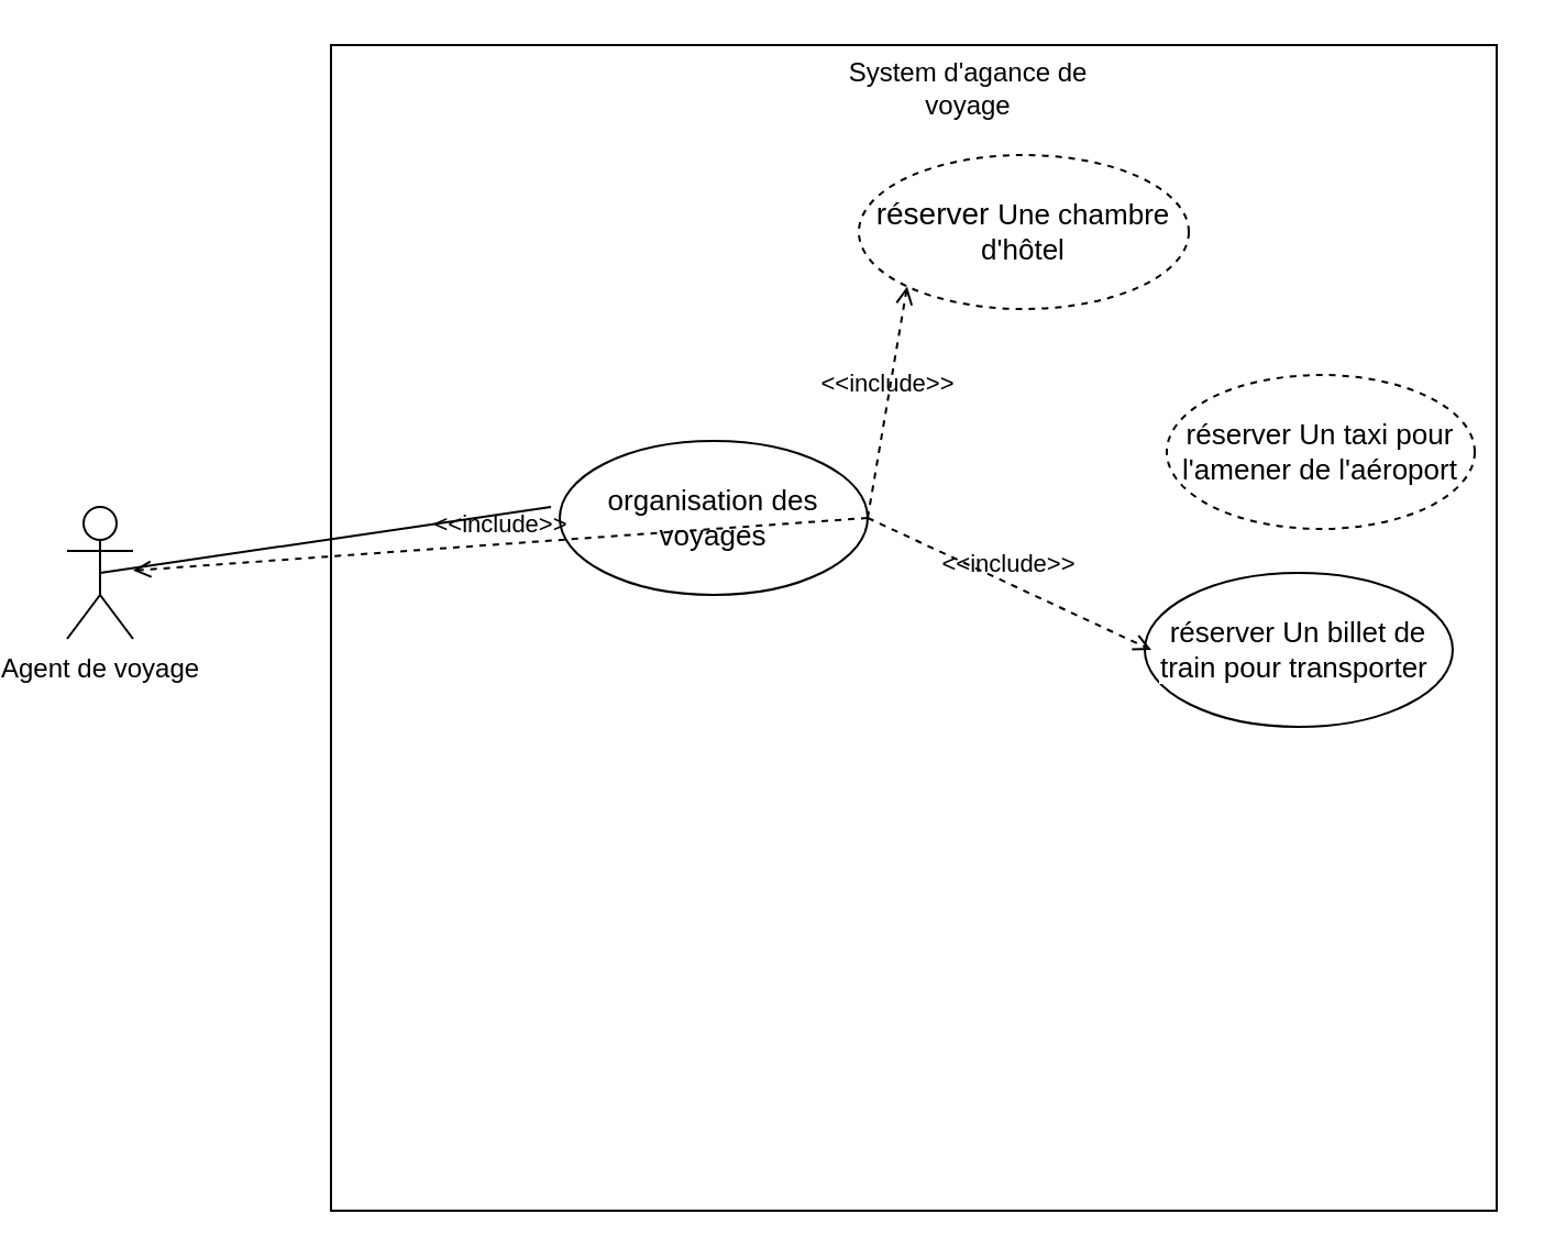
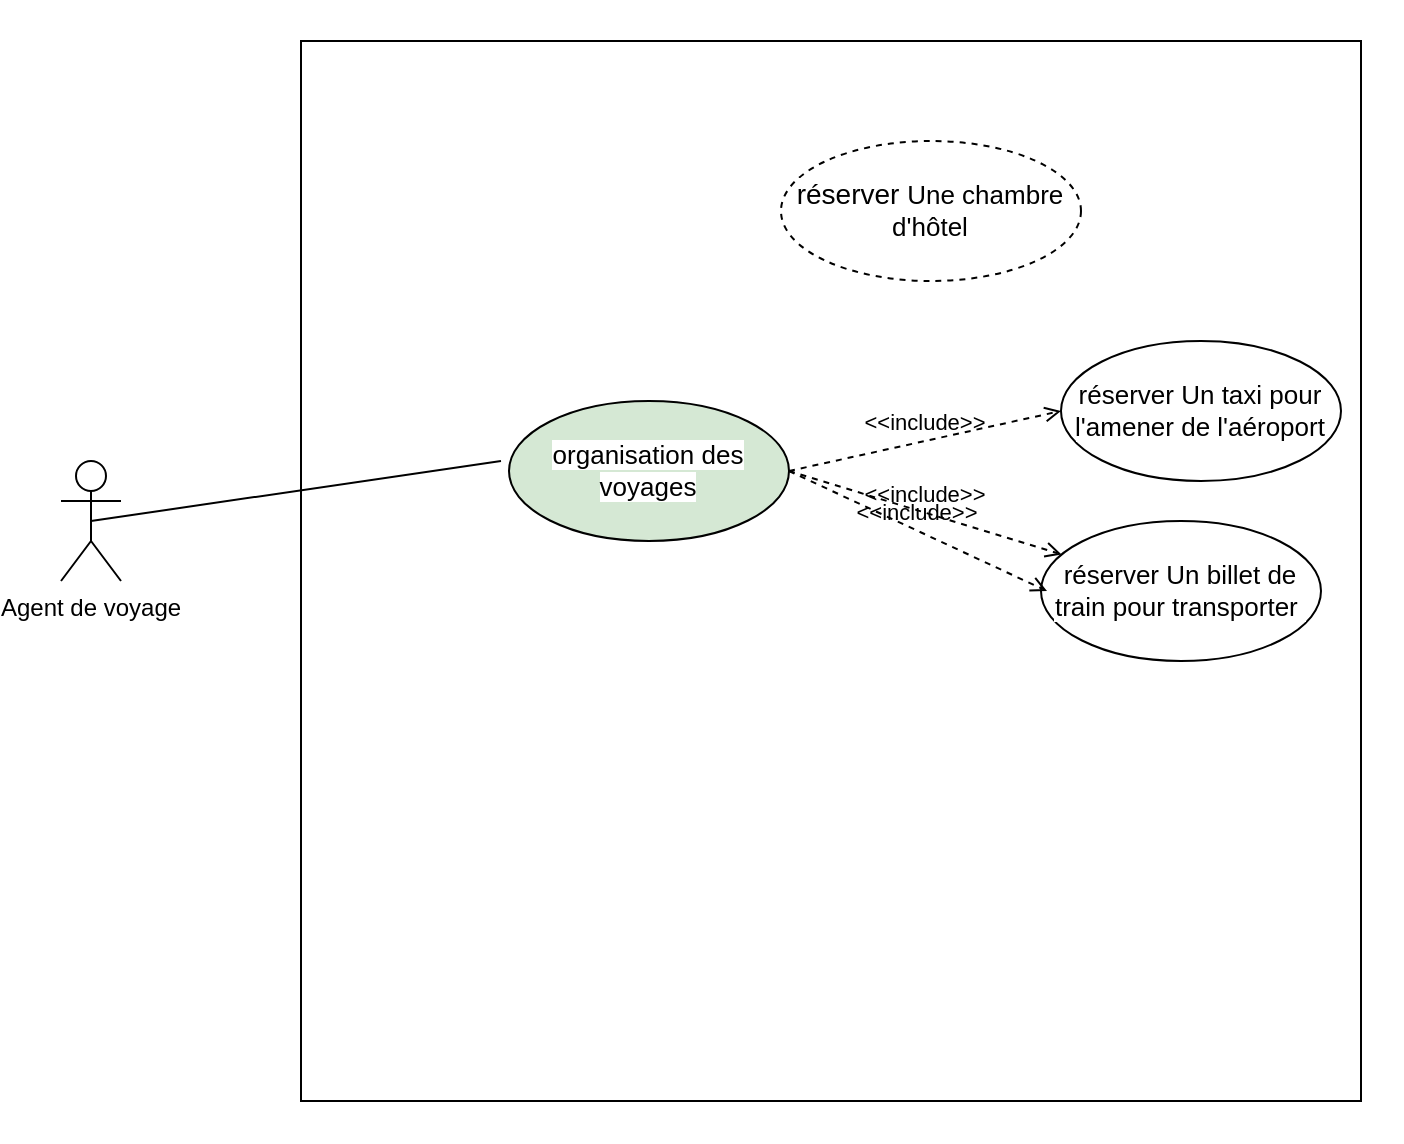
- <mxCell id="12" value="System d'agance de voyage" style="text;html=1;strokeColor=none;fillColor=none;align=center;verticalAlign=middle;whiteSpace=wrap;rounded=0;" vertex="1" parent="1"><mxGeometry x="365" y="30" width="130" height="20" as="geometry" /></mxCell>
- <mxCell id="9" value="&amp;lt;&amp;lt;include&amp;gt;&amp;gt;" style="edgeStyle=none;html=1;endArrow=open;verticalAlign=bottom;dashed=1;labelBackgroundColor=none;entryX=0;entryY=1;entryDx=0;entryDy=0;exitX=1;exitY=0.5;exitDx=0;exitDy=0;" edge="1" parent="1" source="7" target="4"><mxGeometry width="160" relative="1" as="geometry"><mxPoint x="240" y="240" as="sourcePoint" /><mxPoint x="400" y="240" as="targetPoint" /></mxGeometry></mxCell>
+ <mxCell id="9" value="&amp;lt;&amp;lt;include&amp;gt;&amp;gt;" style="edgeStyle=none;html=1;endArrow=open;verticalAlign=bottom;dashed=1;labelBackgroundColor=none;exitX=1;exitY=0.5;exitDx=0;exitDy=0;" edge="1" parent="1" source="7" target="6"><mxGeometry width="160" relative="1" as="geometry"><mxPoint x="240" y="240" as="sourcePoint" /><mxPoint x="400" y="240" as="targetPoint" /></mxGeometry></mxCell>
- <mxCell id="5" value="&lt;span style=&quot;font-family: &amp;#34;nunito sans&amp;#34; , sans-serif ; font-size: 13px ; background-color: rgb(255 , 255 , 255)&quot;&gt;réserver&amp;nbsp;&lt;/span&gt;&lt;span style=&quot;font-family: &amp;#34;nunito sans&amp;#34; , sans-serif ; font-size: 13px ; background-color: rgb(255 , 255 , 255)&quot;&gt;Un taxi pour l'amener de l'aéroport&lt;/span&gt;" style="ellipse;whiteSpace=wrap;html=1;dashed=1;" vertex="1" parent="1"><mxGeometry x="520" y="170" width="140" height="70" as="geometry" /></mxCell>
+ <mxCell id="5" value="&lt;span style=&quot;font-family: &amp;#34;nunito sans&amp;#34; , sans-serif ; font-size: 13px ; background-color: rgb(255 , 255 , 255)&quot;&gt;réserver&amp;nbsp;&lt;/span&gt;&lt;span style=&quot;font-family: &amp;#34;nunito sans&amp;#34; , sans-serif ; font-size: 13px ; background-color: rgb(255 , 255 , 255)&quot;&gt;Un taxi pour l'amener de l'aéroport&lt;/span&gt;" style="ellipse;whiteSpace=wrap;html=1;" vertex="1" parent="1"><mxGeometry x="520" y="170" width="140" height="70" as="geometry" /></mxCell>
- <mxCell id="7" value="&lt;span style=&quot;font-family: &amp;#34;nunito sans&amp;#34; , sans-serif ; background-color: rgb(255 , 255 , 255) ; font-size: 13px&quot;&gt;organisation des voyages&lt;/span&gt;" style="ellipse;whiteSpace=wrap;html=1;" vertex="1" parent="1"><mxGeometry x="244" y="200" width="140" height="70" as="geometry" /></mxCell>
+ <mxCell id="7" value="&lt;span style=&quot;font-family: &amp;#34;nunito sans&amp;#34; , sans-serif ; background-color: rgb(255 , 255 , 255) ; font-size: 13px&quot;&gt;organisation des voyages&lt;/span&gt;" style="ellipse;whiteSpace=wrap;html=1;fillColor=#d5e8d4;" vertex="1" parent="1"><mxGeometry x="244" y="200" width="140" height="70" as="geometry" /></mxCell>
- <mxCell id="10" value="&amp;lt;&amp;lt;include&amp;gt;&amp;gt;" style="edgeStyle=none;html=1;endArrow=open;verticalAlign=bottom;dashed=1;labelBackgroundColor=none;exitX=1;exitY=0.5;exitDx=0;exitDy=0;" edge="1" parent="1" source="7" target="3"><mxGeometry width="160" relative="1" as="geometry"><mxPoint x="240" y="240" as="sourcePoint" /><mxPoint x="400" y="240" as="targetPoint" /></mxGeometry></mxCell>
+ <mxCell id="10" value="&amp;lt;&amp;lt;include&amp;gt;&amp;gt;" style="edgeStyle=none;html=1;endArrow=open;verticalAlign=bottom;dashed=1;labelBackgroundColor=none;entryX=0;entryY=0.5;entryDx=0;entryDy=0;exitX=1;exitY=0.5;exitDx=0;exitDy=0;" edge="1" parent="1" source="7" target="5"><mxGeometry width="160" relative="1" as="geometry"><mxPoint x="240" y="240" as="sourcePoint" /><mxPoint x="400" y="240" as="targetPoint" /></mxGeometry></mxCell>
